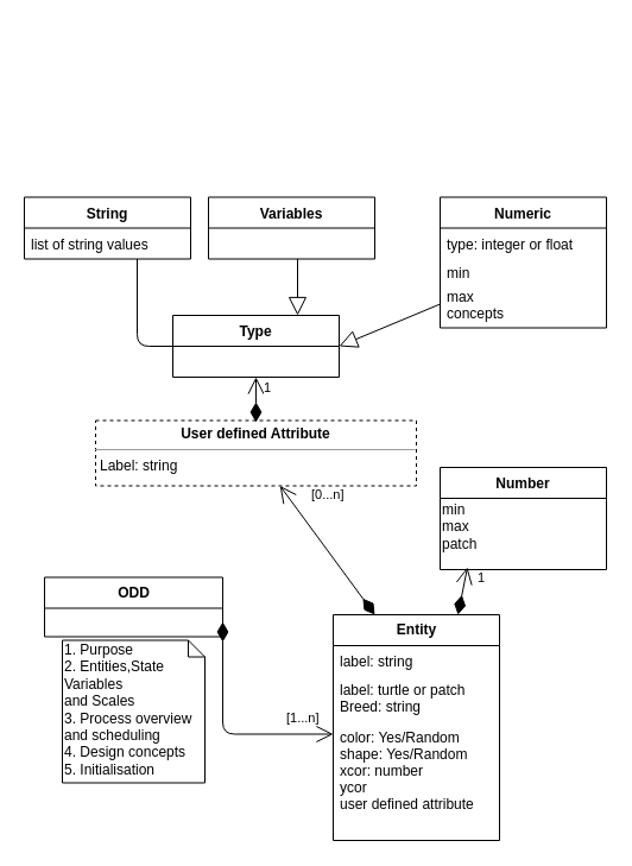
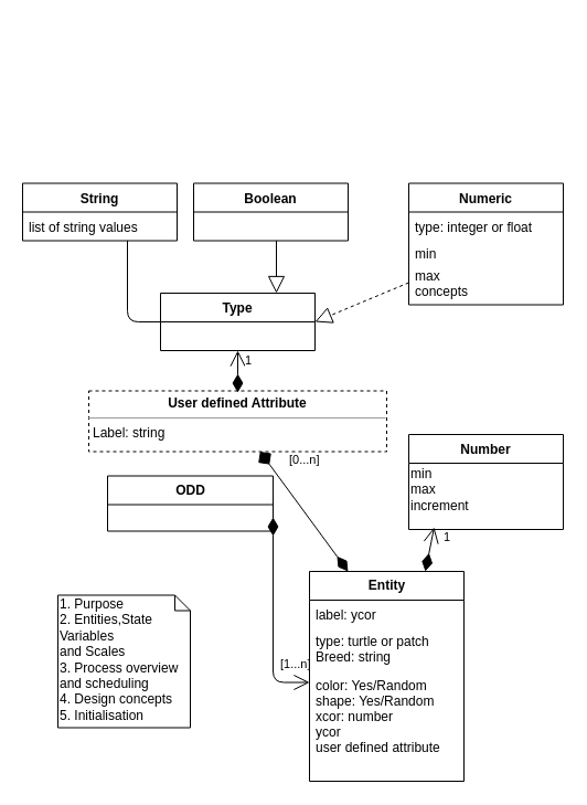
- <mxCell id="13" value="Variables" style="swimlane;fontStyle=1;childLayout=stackLayout;horizontal=1;startSize=26;fillColor=none;horizontalStack=0;resizeParent=1;resizeParentMax=0;resizeLast=0;collapsible=1;marginBottom=0;" vertex="1" parent="1"><mxGeometry x="175" y="165.5" width="140" height="52" as="geometry" /></mxCell>
+ <mxCell id="13" value="Boolean" style="swimlane;fontStyle=1;childLayout=stackLayout;horizontal=1;startSize=26;fillColor=none;horizontalStack=0;resizeParent=1;resizeParentMax=0;resizeLast=0;collapsible=1;marginBottom=0;" vertex="1" parent="1"><mxGeometry x="175" y="165.5" width="140" height="52" as="geometry" /></mxCell>
- <mxCell id="24" value="" style="endArrow=block;endSize=13;endFill=0;html=1;entryX=1;entryY=0.5;entryDx=0;entryDy=0;exitX=0;exitY=0.5;exitDx=0;exitDy=0;" edge="1" parent="1" source="12" target="20"><mxGeometry x="1" y="-381" width="160" relative="1" as="geometry"><mxPoint x="400" y="244" as="sourcePoint" /><mxPoint x="400" y="291" as="targetPoint" /><mxPoint x="380" y="-351" as="offset" /></mxGeometry></mxCell>
+ <mxCell id="24" value="" style="endArrow=block;endSize=13;endFill=0;html=1;entryX=1;entryY=0.5;entryDx=0;entryDy=0;exitX=0;exitY=0.5;exitDx=0;exitDy=0;dashed=1;" edge="1" parent="1" source="12" target="20"><mxGeometry x="1" y="-381" width="160" relative="1" as="geometry"><mxPoint x="400" y="244" as="sourcePoint" /><mxPoint x="400" y="291" as="targetPoint" /><mxPoint x="380" y="-351" as="offset" /></mxGeometry></mxCell>
- <mxCell id="16" value="[0...n]" style="endArrow=open;html=1;endSize=12;startArrow=diamondThin;startSize=14;startFill=1;align=left;verticalAlign=bottom;exitX=0.25;exitY=0;exitDx=0;exitDy=0;" edge="1" parent="1" source="4" target="8"><mxGeometry x="0.585" y="-10" relative="1" as="geometry"><mxPoint x="330" y="515" as="sourcePoint" /><mxPoint x="279.703" y="420" as="targetPoint" /><mxPoint as="offset" /></mxGeometry></mxCell>
+ <mxCell id="16" value="[0...n]" style="endArrow=diamond;html=1;endSize=12;startArrow=diamondThin;startSize=14;startFill=1;align=left;verticalAlign=bottom;exitX=0.25;exitY=0;exitDx=0;exitDy=0;" edge="1" parent="1" source="4" target="8"><mxGeometry x="0.585" y="-10" relative="1" as="geometry"><mxPoint x="330" y="515" as="sourcePoint" /><mxPoint x="279.703" y="420" as="targetPoint" /><mxPoint as="offset" /></mxGeometry></mxCell>
- <mxCell id="18" value="min&lt;br&gt;max&lt;br&gt;patch&lt;br&gt;&lt;br&gt;" style="text;html=1;resizable=0;points=[];autosize=1;align=left;verticalAlign=top;spacingTop=-4;" vertex="1" parent="17"><mxGeometry y="26" width="140" height="60" as="geometry" /></mxCell>
+ <mxCell id="18" value="min&lt;br&gt;max&lt;br&gt;increment&lt;br&gt;&lt;br&gt;" style="text;html=1;resizable=0;points=[];autosize=1;align=left;verticalAlign=top;spacingTop=-4;" vertex="1" parent="17"><mxGeometry y="26" width="140" height="60" as="geometry" /></mxCell>
- <mxCell id="2" value="&lt;b&gt;ODD&lt;/b&gt;" style="swimlane;fontStyle=0;childLayout=stackLayout;horizontal=1;startSize=26;fillColor=none;horizontalStack=0;resizeParent=1;resizeParentMax=0;resizeLast=0;collapsible=1;marginBottom=0;align=center;html=1;" vertex="1" parent="1"><mxGeometry x="37" y="485.5" width="150" height="50" as="geometry" /></mxCell>
+ <mxCell id="2" value="&lt;b&gt;ODD&lt;/b&gt;" style="swimlane;fontStyle=0;childLayout=stackLayout;horizontal=1;startSize=26;fillColor=none;horizontalStack=0;resizeParent=1;resizeParentMax=0;resizeLast=0;collapsible=1;marginBottom=0;align=center;html=1;" vertex="1" parent="1"><mxGeometry x="97" y="430.5" width="150" height="50" as="geometry" /></mxCell>
- <mxCell id="5" value="label: string" style="text;strokeColor=none;fillColor=none;align=left;verticalAlign=top;spacingLeft=4;spacingRight=4;overflow=hidden;rotatable=0;points=[[0,0.5],[1,0.5]];portConstraint=eastwest;" vertex="1" parent="4"><mxGeometry y="26" width="140" height="24" as="geometry" /></mxCell>
+ <mxCell id="5" value="label: ycor" style="text;strokeColor=none;fillColor=none;align=left;verticalAlign=top;spacingLeft=4;spacingRight=4;overflow=hidden;rotatable=0;points=[[0,0.5],[1,0.5]];portConstraint=eastwest;" vertex="1" parent="4"><mxGeometry y="26" width="140" height="24" as="geometry" /></mxCell>
- <mxCell id="6" value="label: turtle or patch&#10;Breed: string&#10;&#10;&#10;&#10;&#10;&#10;&#10;" style="text;strokeColor=none;fillColor=none;align=left;verticalAlign=top;spacingLeft=4;spacingRight=4;overflow=hidden;rotatable=0;points=[[0,0.5],[1,0.5]];portConstraint=eastwest;" vertex="1" parent="4"><mxGeometry y="50" width="140" height="40" as="geometry" /></mxCell>
+ <mxCell id="6" value="type: turtle or patch&#10;Breed: string&#10;&#10;&#10;&#10;&#10;&#10;&#10;" style="text;strokeColor=none;fillColor=none;align=left;verticalAlign=top;spacingLeft=4;spacingRight=4;overflow=hidden;rotatable=0;points=[[0,0.5],[1,0.5]];portConstraint=eastwest;" vertex="1" parent="4"><mxGeometry y="50" width="140" height="40" as="geometry" /></mxCell>
